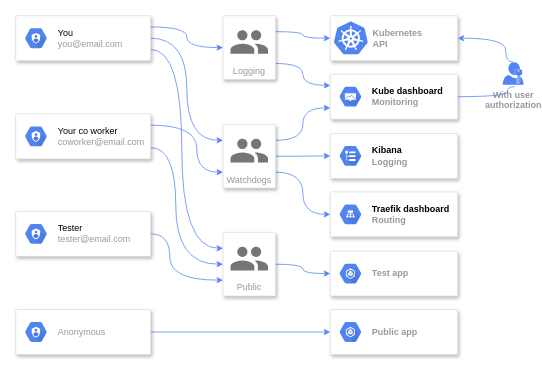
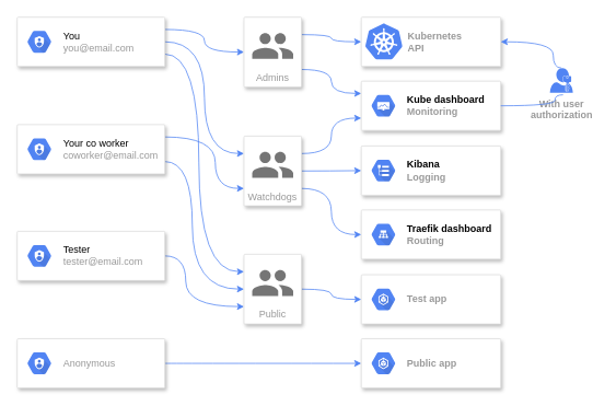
- <mxCell id="6" value="Logging" style="strokeColor=#dddddd;fillColor=#ffffff;shadow=1;strokeWidth=1;rounded=1;absoluteArcSize=1;arcSize=2;labelPosition=center;verticalLabelPosition=middle;align=center;verticalAlign=bottom;spacingLeft=0;fontColor=#999999;fontSize=12;whiteSpace=wrap;spacingBottom=2;" vertex="1" parent="1"><mxGeometry x="297" y="20" width="70" height="85" as="geometry" /></mxCell>
+ <mxCell id="6" value="Admins" style="strokeColor=#dddddd;fillColor=#ffffff;shadow=1;strokeWidth=1;rounded=1;absoluteArcSize=1;arcSize=2;labelPosition=center;verticalLabelPosition=middle;align=center;verticalAlign=bottom;spacingLeft=0;fontColor=#999999;fontSize=12;whiteSpace=wrap;spacingBottom=2;" vertex="1" parent="1"><mxGeometry x="297" y="20" width="70" height="85" as="geometry" /></mxCell>
